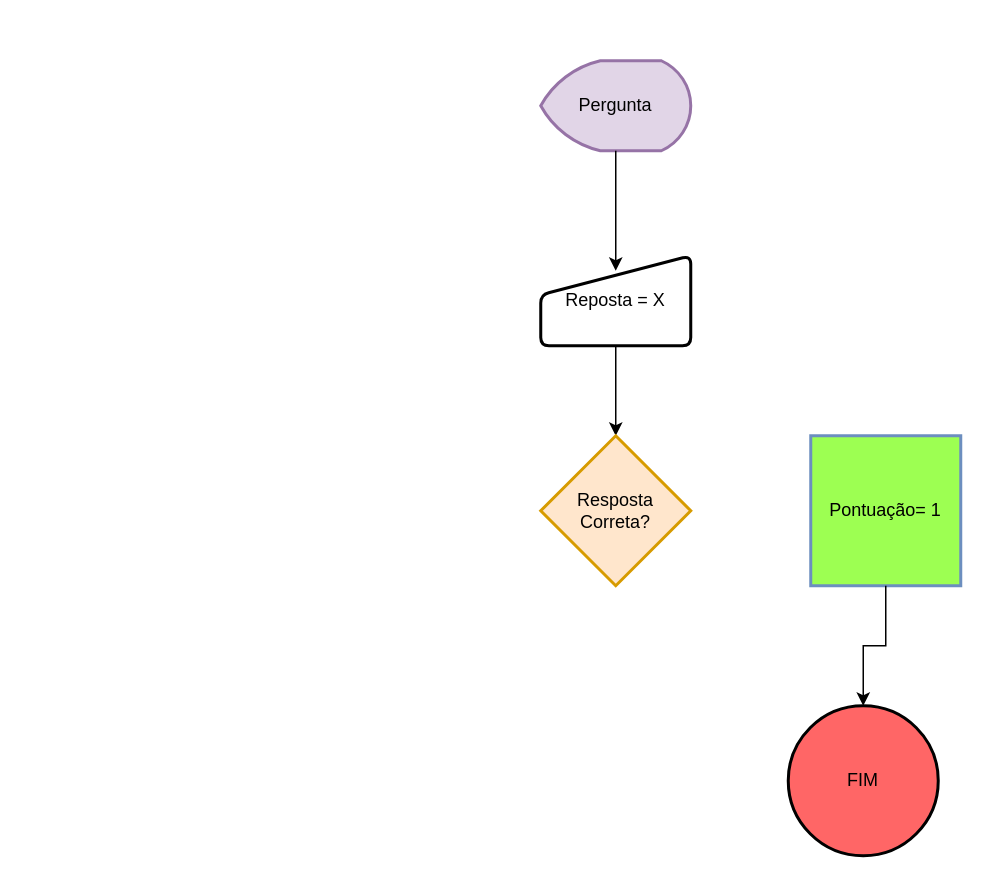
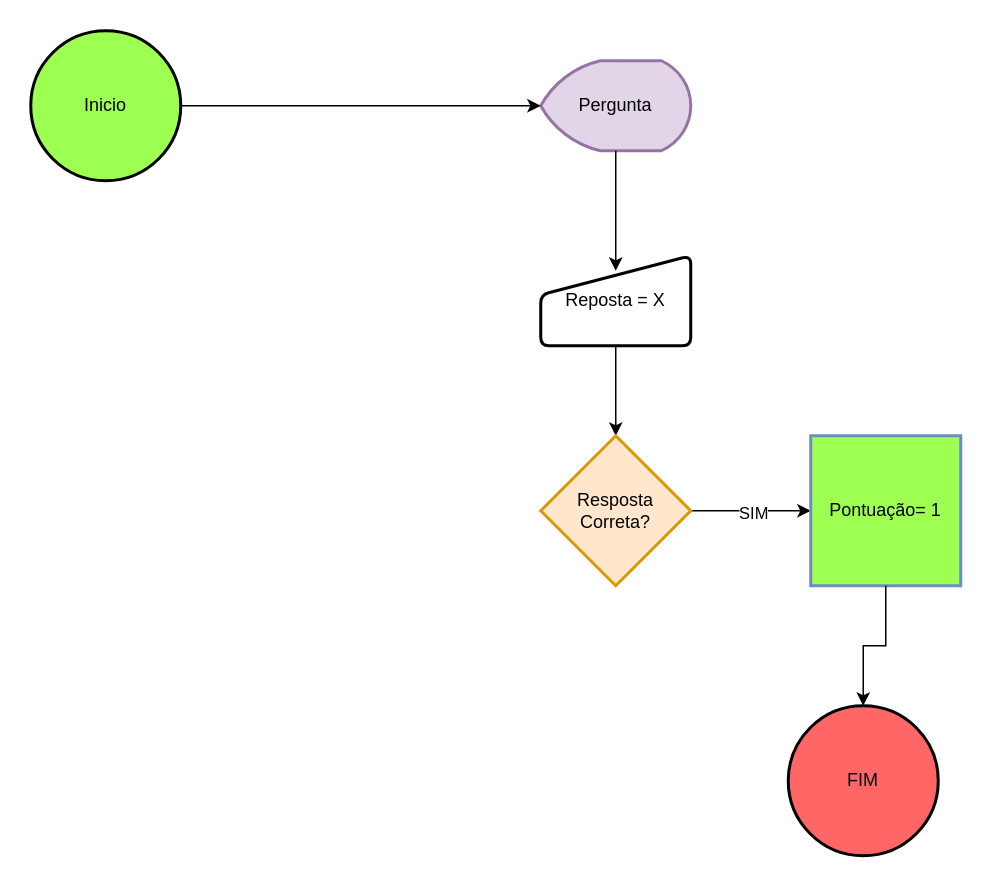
+ <mxCell id="2" value="&lt;font color=&quot;#000000&quot;&gt;Inicio&lt;/font&gt;" style="strokeWidth=2;html=1;shape=mxgraph.flowchart.start_2;whiteSpace=wrap;fillColor=#9DFF52;" parent="1" vertex="1"><mxGeometry x="20" y="20" width="100" height="100" as="geometry" /></mxCell>
+ <mxCell id="6" style="edgeStyle=orthogonalEdgeStyle;rounded=0;orthogonalLoop=1;jettySize=auto;html=1;exitX=1;exitY=0.5;exitDx=0;exitDy=0;exitPerimeter=0;entryX=0;entryY=0.5;entryDx=0;entryDy=0;entryPerimeter=0;" parent="1" source="2" target="5" edge="1"><mxGeometry relative="1" as="geometry" /></mxCell>
+ <mxCell id="8" style="edgeStyle=orthogonalEdgeStyle;rounded=0;orthogonalLoop=1;jettySize=auto;html=1;exitX=1;exitY=0.5;exitDx=0;exitDy=0;exitPerimeter=0;entryX=0;entryY=0.5;entryDx=0;entryDy=0;" parent="1" source="10" target="11" edge="1"><mxGeometry relative="1" as="geometry" /></mxCell>
+ <mxCell id="9" value="SIM" style="edgeLabel;html=1;align=center;verticalAlign=middle;resizable=0;points=[];" parent="8" vertex="1" connectable="0"><mxGeometry x="0.016" y="-1" relative="1" as="geometry"><mxPoint as="offset" /></mxGeometry></mxCell>
